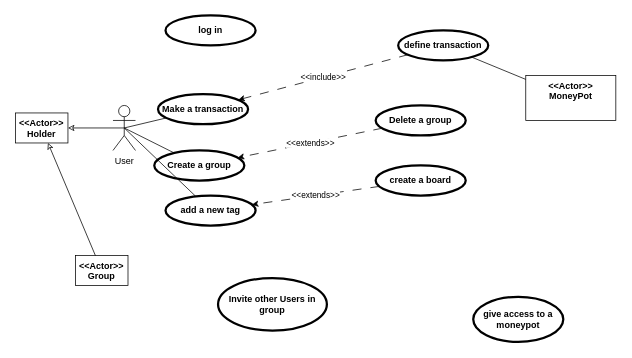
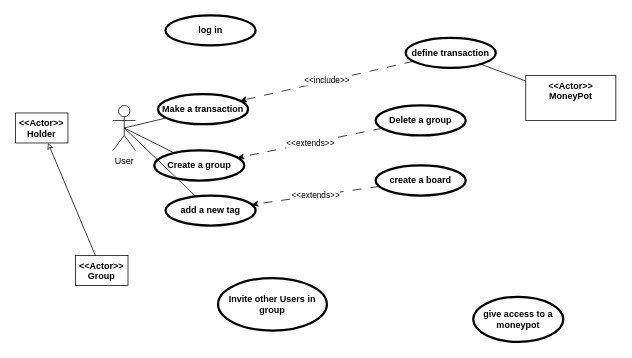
- <mxCell id="15" value="define transaction" style="shape=ellipse;html=1;strokeWidth=3;fontStyle=1;whiteSpace=wrap;align=center;perimeter=ellipsePerimeter;" vertex="1" parent="1"><mxGeometry x="530" y="40" width="120" height="40" as="geometry" /></mxCell>
+ <mxCell id="15" value="define transaction" style="shape=ellipse;html=1;strokeWidth=3;fontStyle=1;whiteSpace=wrap;align=center;perimeter=ellipsePerimeter;" vertex="1" parent="1"><mxGeometry x="540" y="50" width="120" height="40" as="geometry" /></mxCell>
- <mxCell id="4" style="edgeStyle=none;html=1;exitX=0.5;exitY=0.5;exitDx=0;exitDy=0;exitPerimeter=0;endArrow=classic;endFill=0;" edge="1" parent="1" source="5" target="18"><mxGeometry relative="1" as="geometry"><mxPoint x="130" y="170" as="targetPoint" /></mxGeometry></mxCell>
